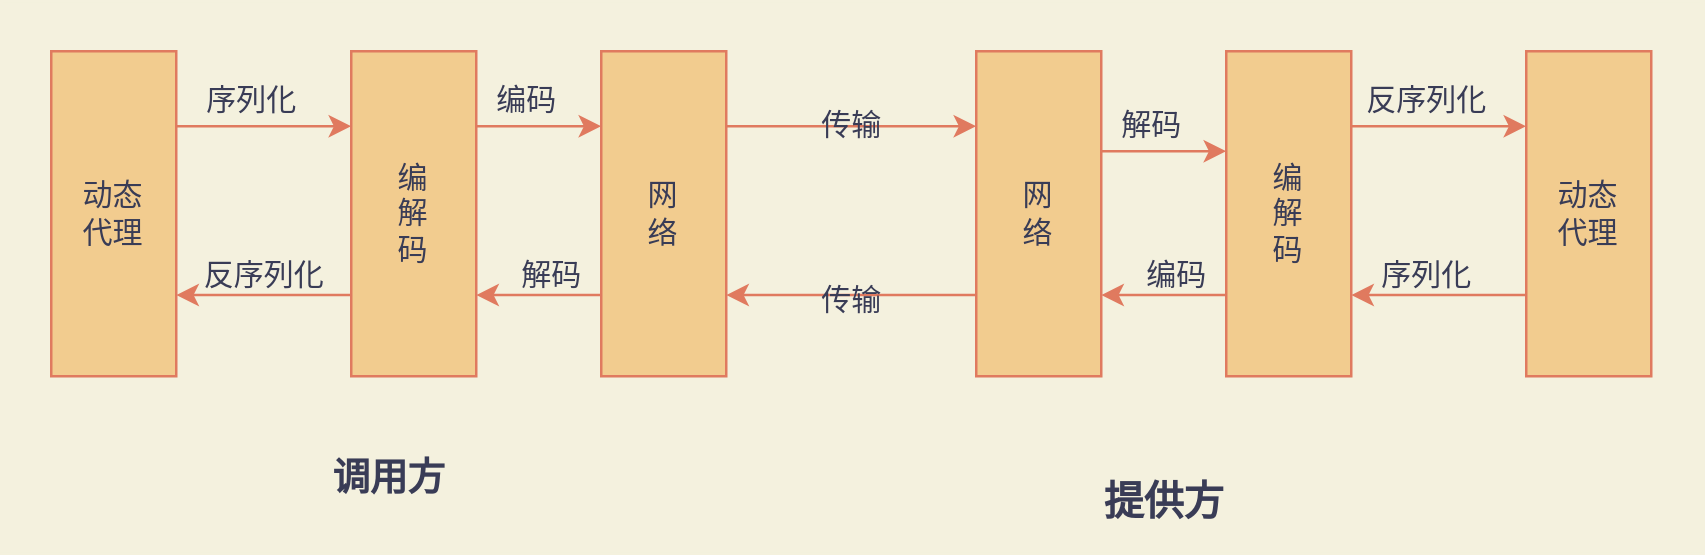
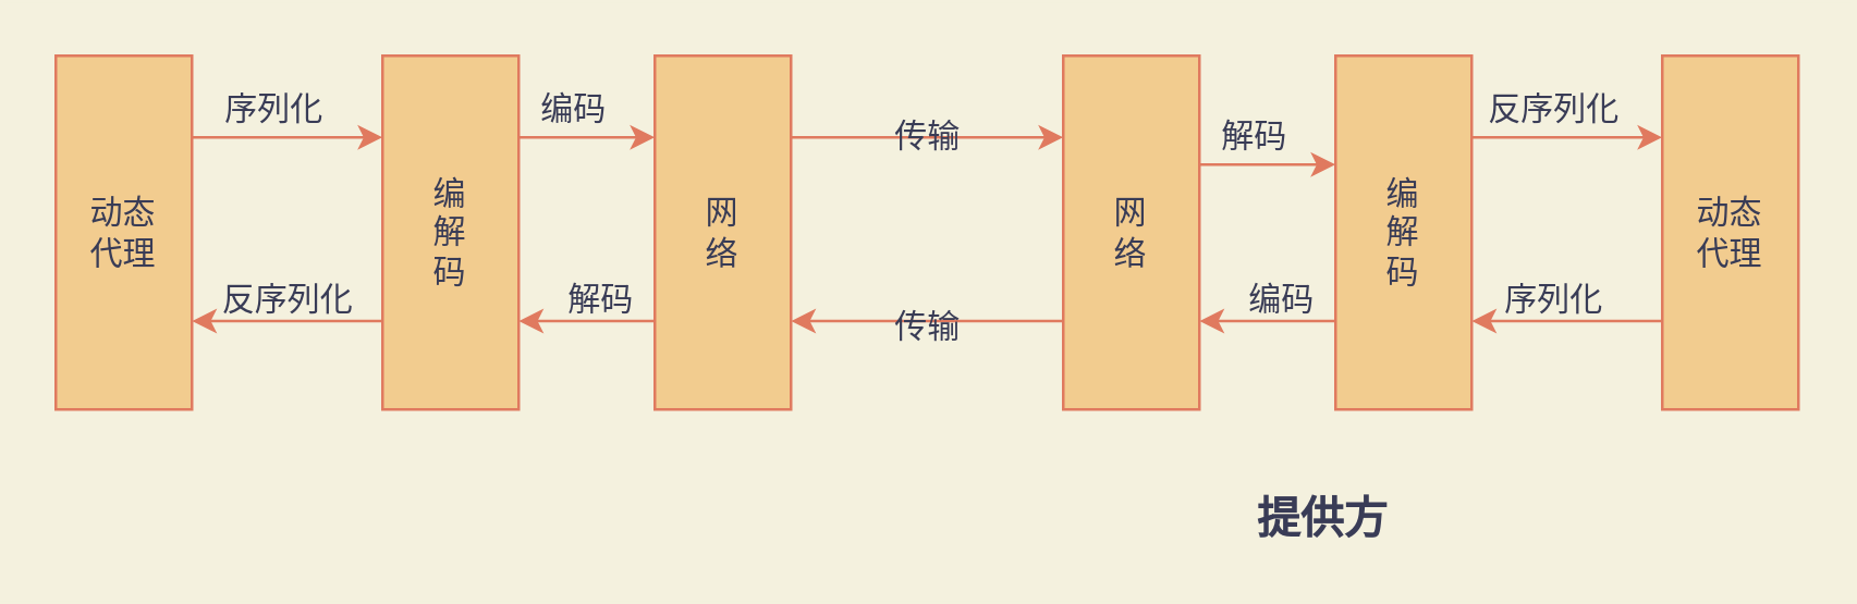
- <mxCell id="28" value="&lt;font style=&quot;font-size: 15px&quot;&gt;&lt;b&gt;调用方&lt;/b&gt;&lt;/font&gt;" style="text;html=1;align=center;verticalAlign=middle;resizable=0;points=[];autosize=1;fontColor=#393C56;" vertex="1" parent="1"><mxGeometry x="125" y="180" width="60" height="20" as="geometry" /></mxCell>
- <mxCell id="29" value="&lt;font style=&quot;font-size: 16px&quot;&gt;&lt;b&gt;提供方&lt;/b&gt;&lt;/font&gt;" style="text;html=1;align=center;verticalAlign=middle;resizable=0;points=[];autosize=1;fontColor=#393C56;" vertex="1" parent="1"><mxGeometry x="435" y="190" width="60" height="20" as="geometry" /></mxCell>
+ <mxCell id="29" value="&lt;font style=&quot;font-size: 16px&quot;&gt;&lt;b&gt;提供方&lt;/b&gt;&lt;/font&gt;" style="text;html=1;align=center;verticalAlign=middle;resizable=0;points=[];autosize=1;fontColor=#393C56;" vertex="1" parent="1"><mxGeometry x="455" y="180" width="60" height="20" as="geometry" /></mxCell>
